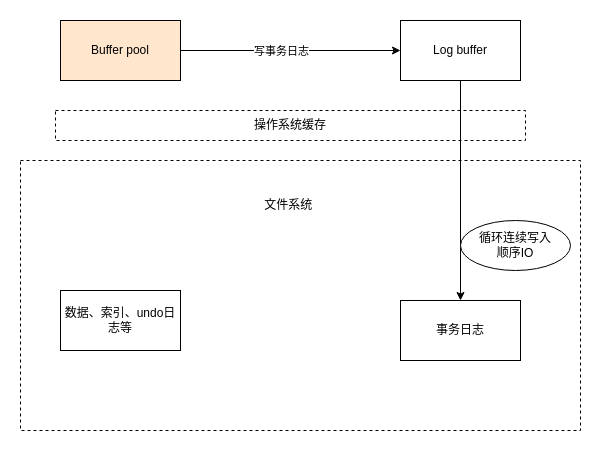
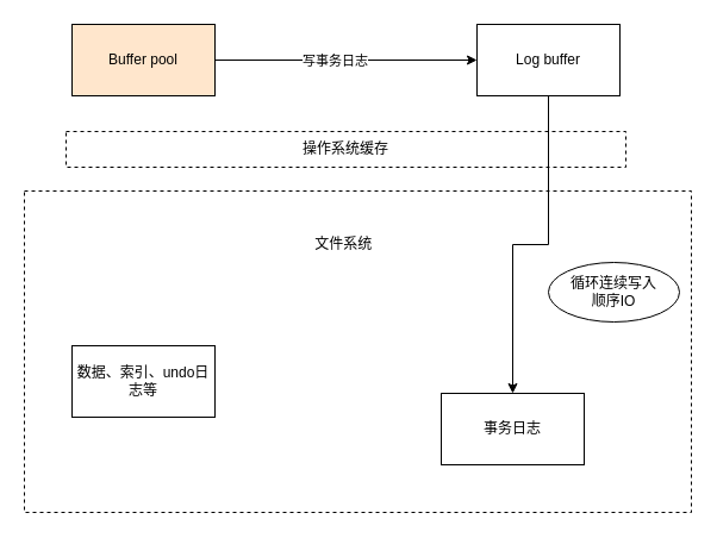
- <mxCell id="9" value="事务日志" style="rounded=0;whiteSpace=wrap;html=1;" vertex="1" parent="1"><mxGeometry x="400" y="300" width="120" height="60" as="geometry" /></mxCell>
+ <mxCell id="9" value="事务日志" style="rounded=0;whiteSpace=wrap;html=1;" vertex="1" parent="1"><mxGeometry x="370" y="330" width="120" height="60" as="geometry" /></mxCell>
